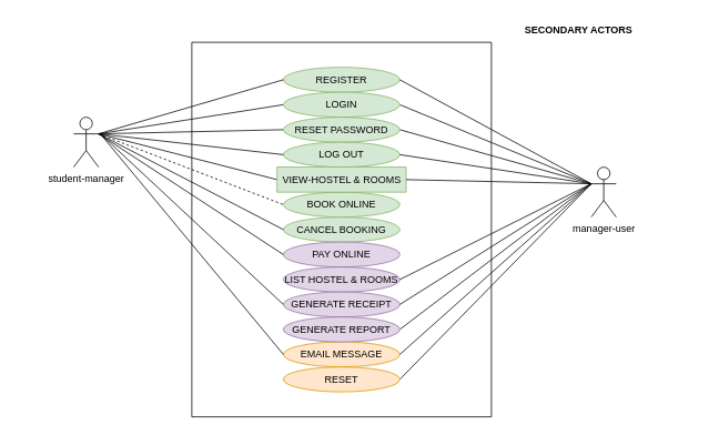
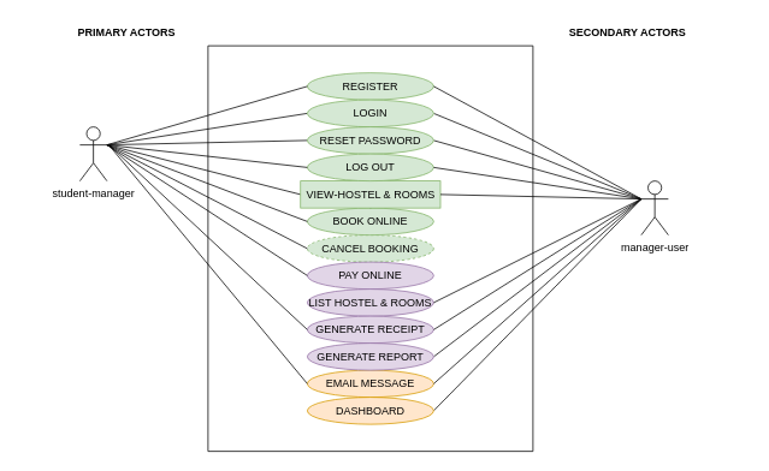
+ <mxCell id="5" value="&lt;b&gt;PRIMARY ACTORS&lt;/b&gt;" style="text;html=1;align=center;verticalAlign=middle;whiteSpace=wrap;rounded=0;" parent="1" vertex="1"><mxGeometry x="20" y="20" width="240" height="30" as="geometry" /></mxCell>
- <mxCell id="18" value="" style="endArrow=none;html=1;rounded=0;entryX=0;entryY=0.5;entryDx=0;entryDy=0;exitX=1;exitY=0.333;exitDx=0;exitDy=0;exitPerimeter=0;dashed=1;" parent="1" source="4" target="8" edge="1"><mxGeometry width="50" height="50" relative="1" as="geometry"><mxPoint x="88" y="194" as="sourcePoint" /><mxPoint x="318" y="249" as="targetPoint" /></mxGeometry></mxCell>
+ <mxCell id="18" value="" style="endArrow=none;html=1;rounded=0;entryX=0;entryY=0.5;entryDx=0;entryDy=0;exitX=1;exitY=0.333;exitDx=0;exitDy=0;exitPerimeter=0;" parent="1" source="4" target="8" edge="1"><mxGeometry width="50" height="50" relative="1" as="geometry"><mxPoint x="88" y="194" as="sourcePoint" /><mxPoint x="318" y="249" as="targetPoint" /></mxGeometry></mxCell>
- <mxCell id="7" value="CANCEL BOOKING" style="ellipse;whiteSpace=wrap;html=1;fillColor=#d5e8d4;strokeColor=#82b366;" parent="1" vertex="1"><mxGeometry x="340" y="260" width="140" height="30" as="geometry" /></mxCell>
+ <mxCell id="7" value="CANCEL BOOKING" style="ellipse;whiteSpace=wrap;html=1;fillColor=#d5e8d4;strokeColor=#82b366;dashed=1;" parent="1" vertex="1"><mxGeometry x="340" y="260" width="140" height="30" as="geometry" /></mxCell>
- <mxCell id="35" value="RESET" style="ellipse;whiteSpace=wrap;html=1;fillColor=#ffe6cc;strokeColor=#d79b00;" parent="33" vertex="1"><mxGeometry x="110" y="390" width="140" height="30" as="geometry" /></mxCell>
+ <mxCell id="35" value="DASHBOARD" style="ellipse;whiteSpace=wrap;html=1;fillColor=#ffe6cc;strokeColor=#d79b00;" parent="33" vertex="1"><mxGeometry x="110" y="390" width="140" height="30" as="geometry" /></mxCell>
